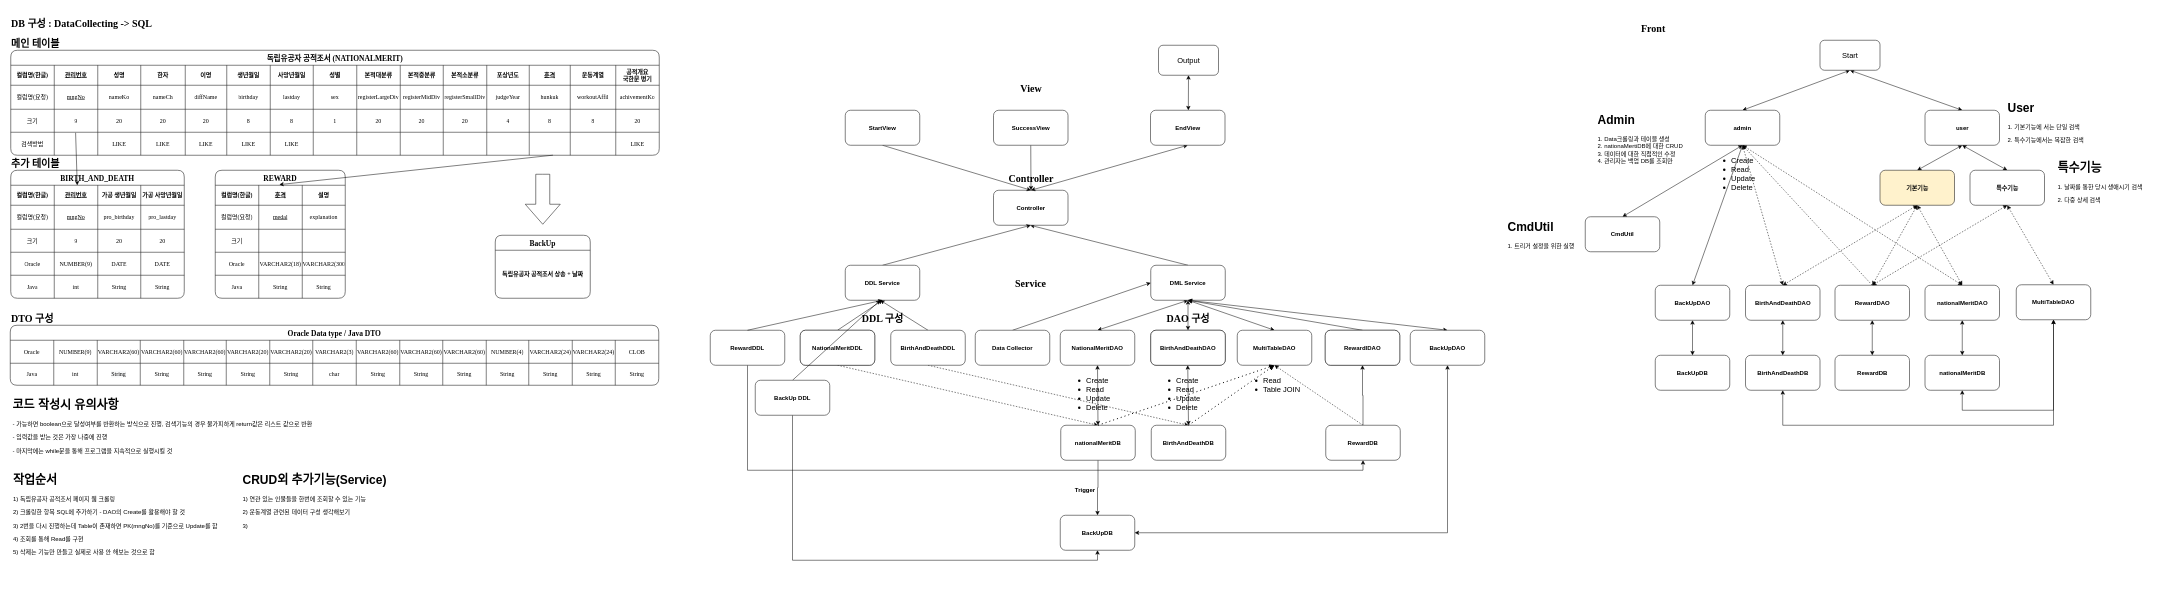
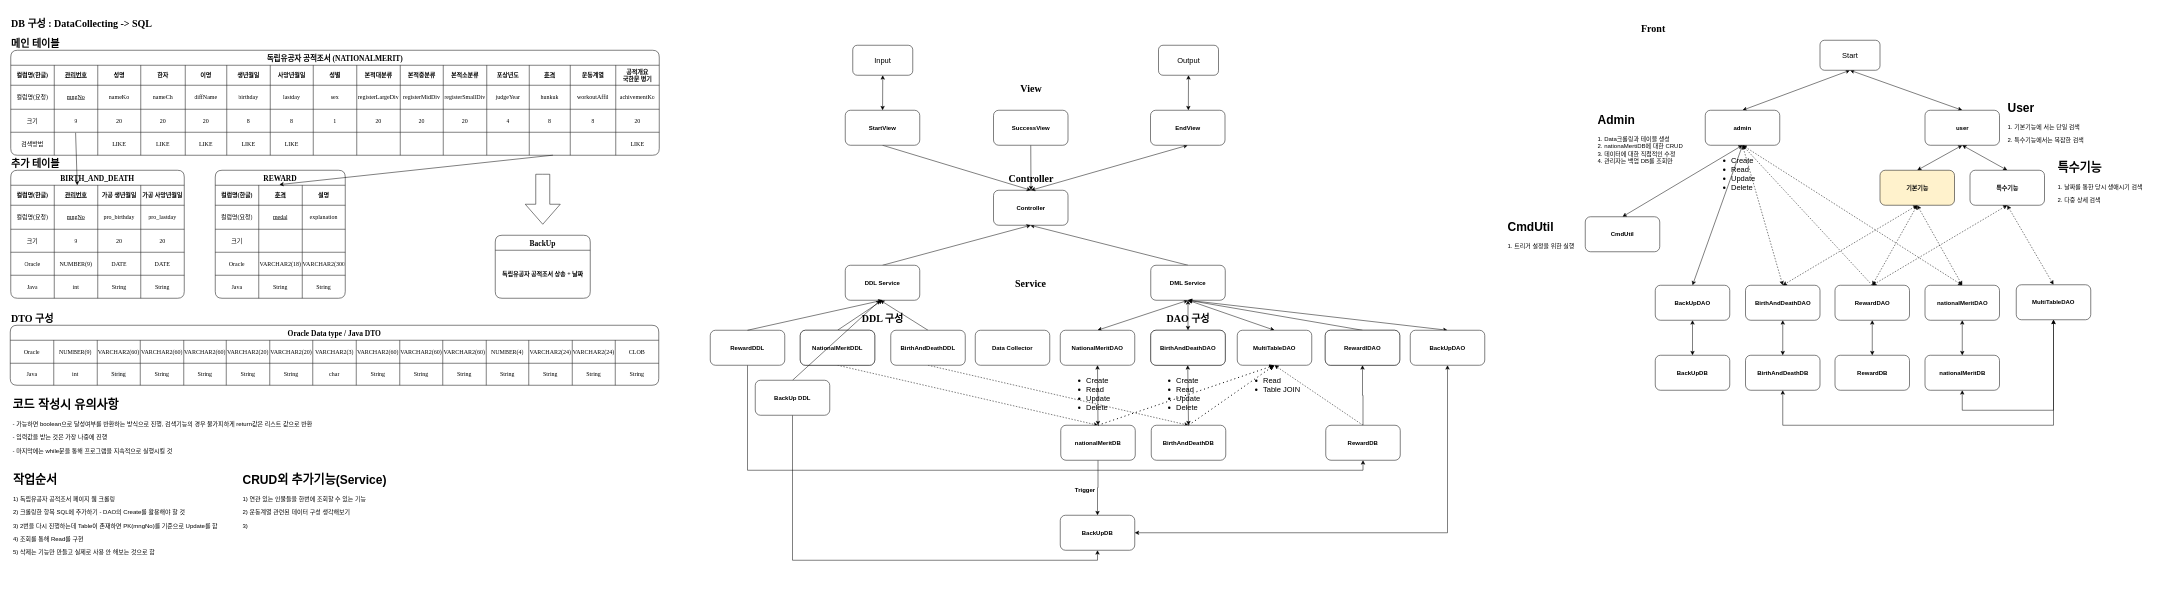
+ <mxCell id="121" value="Input" style="whiteSpace=wrap;html=1;strokeWidth=1;fontSize=15;align=center;rounded=1;" parent="1" vertex="1"><mxGeometry x="1705" y="90" width="120" height="60" as="geometry" /></mxCell>
+ <mxCell id="120" style="edgeStyle=none;rounded=0;orthogonalLoop=1;jettySize=auto;html=1;exitX=0.5;exitY=1;exitDx=0;exitDy=0;startArrow=classic;startFill=1;endArrow=classic;endFill=1;" parent="1" source="121" target="117" edge="1"><mxGeometry relative="1" as="geometry" /></mxCell>
- <mxCell id="167" style="edgeStyle=none;rounded=0;orthogonalLoop=1;jettySize=auto;html=1;exitX=0.5;exitY=0;exitDx=0;exitDy=0;entryX=0;entryY=0.5;entryDx=0;entryDy=0;startArrow=none;startFill=0;endArrow=classic;endFill=1;" parent="1" source="168" target="109" edge="1"><mxGeometry relative="1" as="geometry" /></mxCell>
